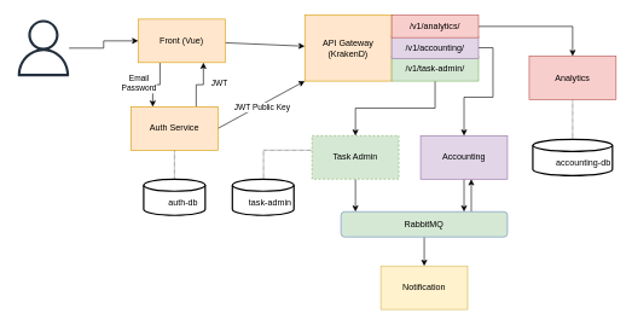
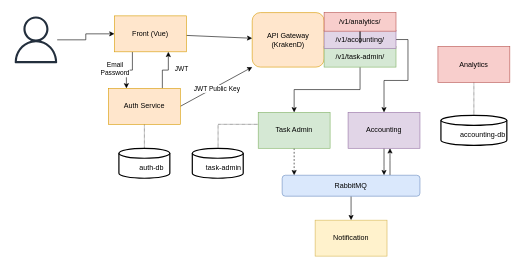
- <mxCell id="14" value="API Gateway&lt;br&gt;(KrakenD)" style="rounded=0;whiteSpace=wrap;html=1;fillColor=#ffe6cc;strokeColor=#d79b00;" vertex="1" parent="1"><mxGeometry x="420" y="20.5" width="120" height="91" as="geometry" /></mxCell>
+ <mxCell id="14" value="API Gateway&lt;br&gt;(KrakenD)" style="whiteSpace=wrap;html=1;fillColor=#ffe6cc;strokeColor=#d79b00;rounded=1;" vertex="1" parent="1"><mxGeometry x="420" y="20.5" width="120" height="91" as="geometry" /></mxCell>
- <mxCell id="19" style="edgeStyle=orthogonalEdgeStyle;rounded=0;orthogonalLoop=1;jettySize=auto;html=1;strokeColor=default;endArrow=classic;endFill=1;" edge="1" parent="1" source="20" target="34"><mxGeometry relative="1" as="geometry" /></mxCell>
+ <mxCell id="19" style="edgeStyle=orthogonalEdgeStyle;rounded=0;orthogonalLoop=1;jettySize=auto;html=1;strokeColor=default;endArrow=classic;endFill=1;" edge="1" parent="1" source="20" target="18"><mxGeometry relative="1" as="geometry" /></mxCell>
- <mxCell id="23" value="Task Admin" style="rounded=0;whiteSpace=wrap;html=1;fillColor=#d5e8d4;strokeColor=#82b366;dashed=1;" vertex="1" parent="1"><mxGeometry x="430" y="187" width="120" height="60" as="geometry" /></mxCell>
+ <mxCell id="23" value="Task Admin" style="rounded=0;whiteSpace=wrap;html=1;fillColor=#d5e8d4;strokeColor=#82b366;" vertex="1" parent="1"><mxGeometry x="430" y="187" width="120" height="60" as="geometry" /></mxCell>
- <mxCell id="21" style="edgeStyle=orthogonalEdgeStyle;rounded=0;orthogonalLoop=1;jettySize=auto;html=1;exitX=0.5;exitY=1;exitDx=0;exitDy=0;strokeColor=default;endArrow=classic;endFill=1;" edge="1" parent="1" source="23" target="31"><mxGeometry relative="1" as="geometry"><Array as="points"><mxPoint x="490" y="277" /><mxPoint x="490" y="277" /></Array></mxGeometry></mxCell>
+ <mxCell id="21" style="edgeStyle=orthogonalEdgeStyle;rounded=0;orthogonalLoop=1;jettySize=auto;html=1;exitX=0.5;exitY=1;exitDx=0;exitDy=0;strokeColor=default;endArrow=classic;endFill=1;dashed=1;" edge="1" parent="1" source="23" target="31"><mxGeometry relative="1" as="geometry"><Array as="points"><mxPoint x="490" y="277" /><mxPoint x="490" y="277" /></Array></mxGeometry></mxCell>
- <mxCell id="31" value="RabbitMQ" style="rounded=1;whiteSpace=wrap;html=1;fillColor=#d5e8d4;strokeColor=#6c8ebf;" vertex="1" parent="1"><mxGeometry x="470" y="292" width="230" height="35" as="geometry" /></mxCell>
+ <mxCell id="31" value="RabbitMQ" style="rounded=1;whiteSpace=wrap;html=1;fillColor=#dae8fc;strokeColor=#6c8ebf;" vertex="1" parent="1"><mxGeometry x="470" y="292" width="230" height="35" as="geometry" /></mxCell>
